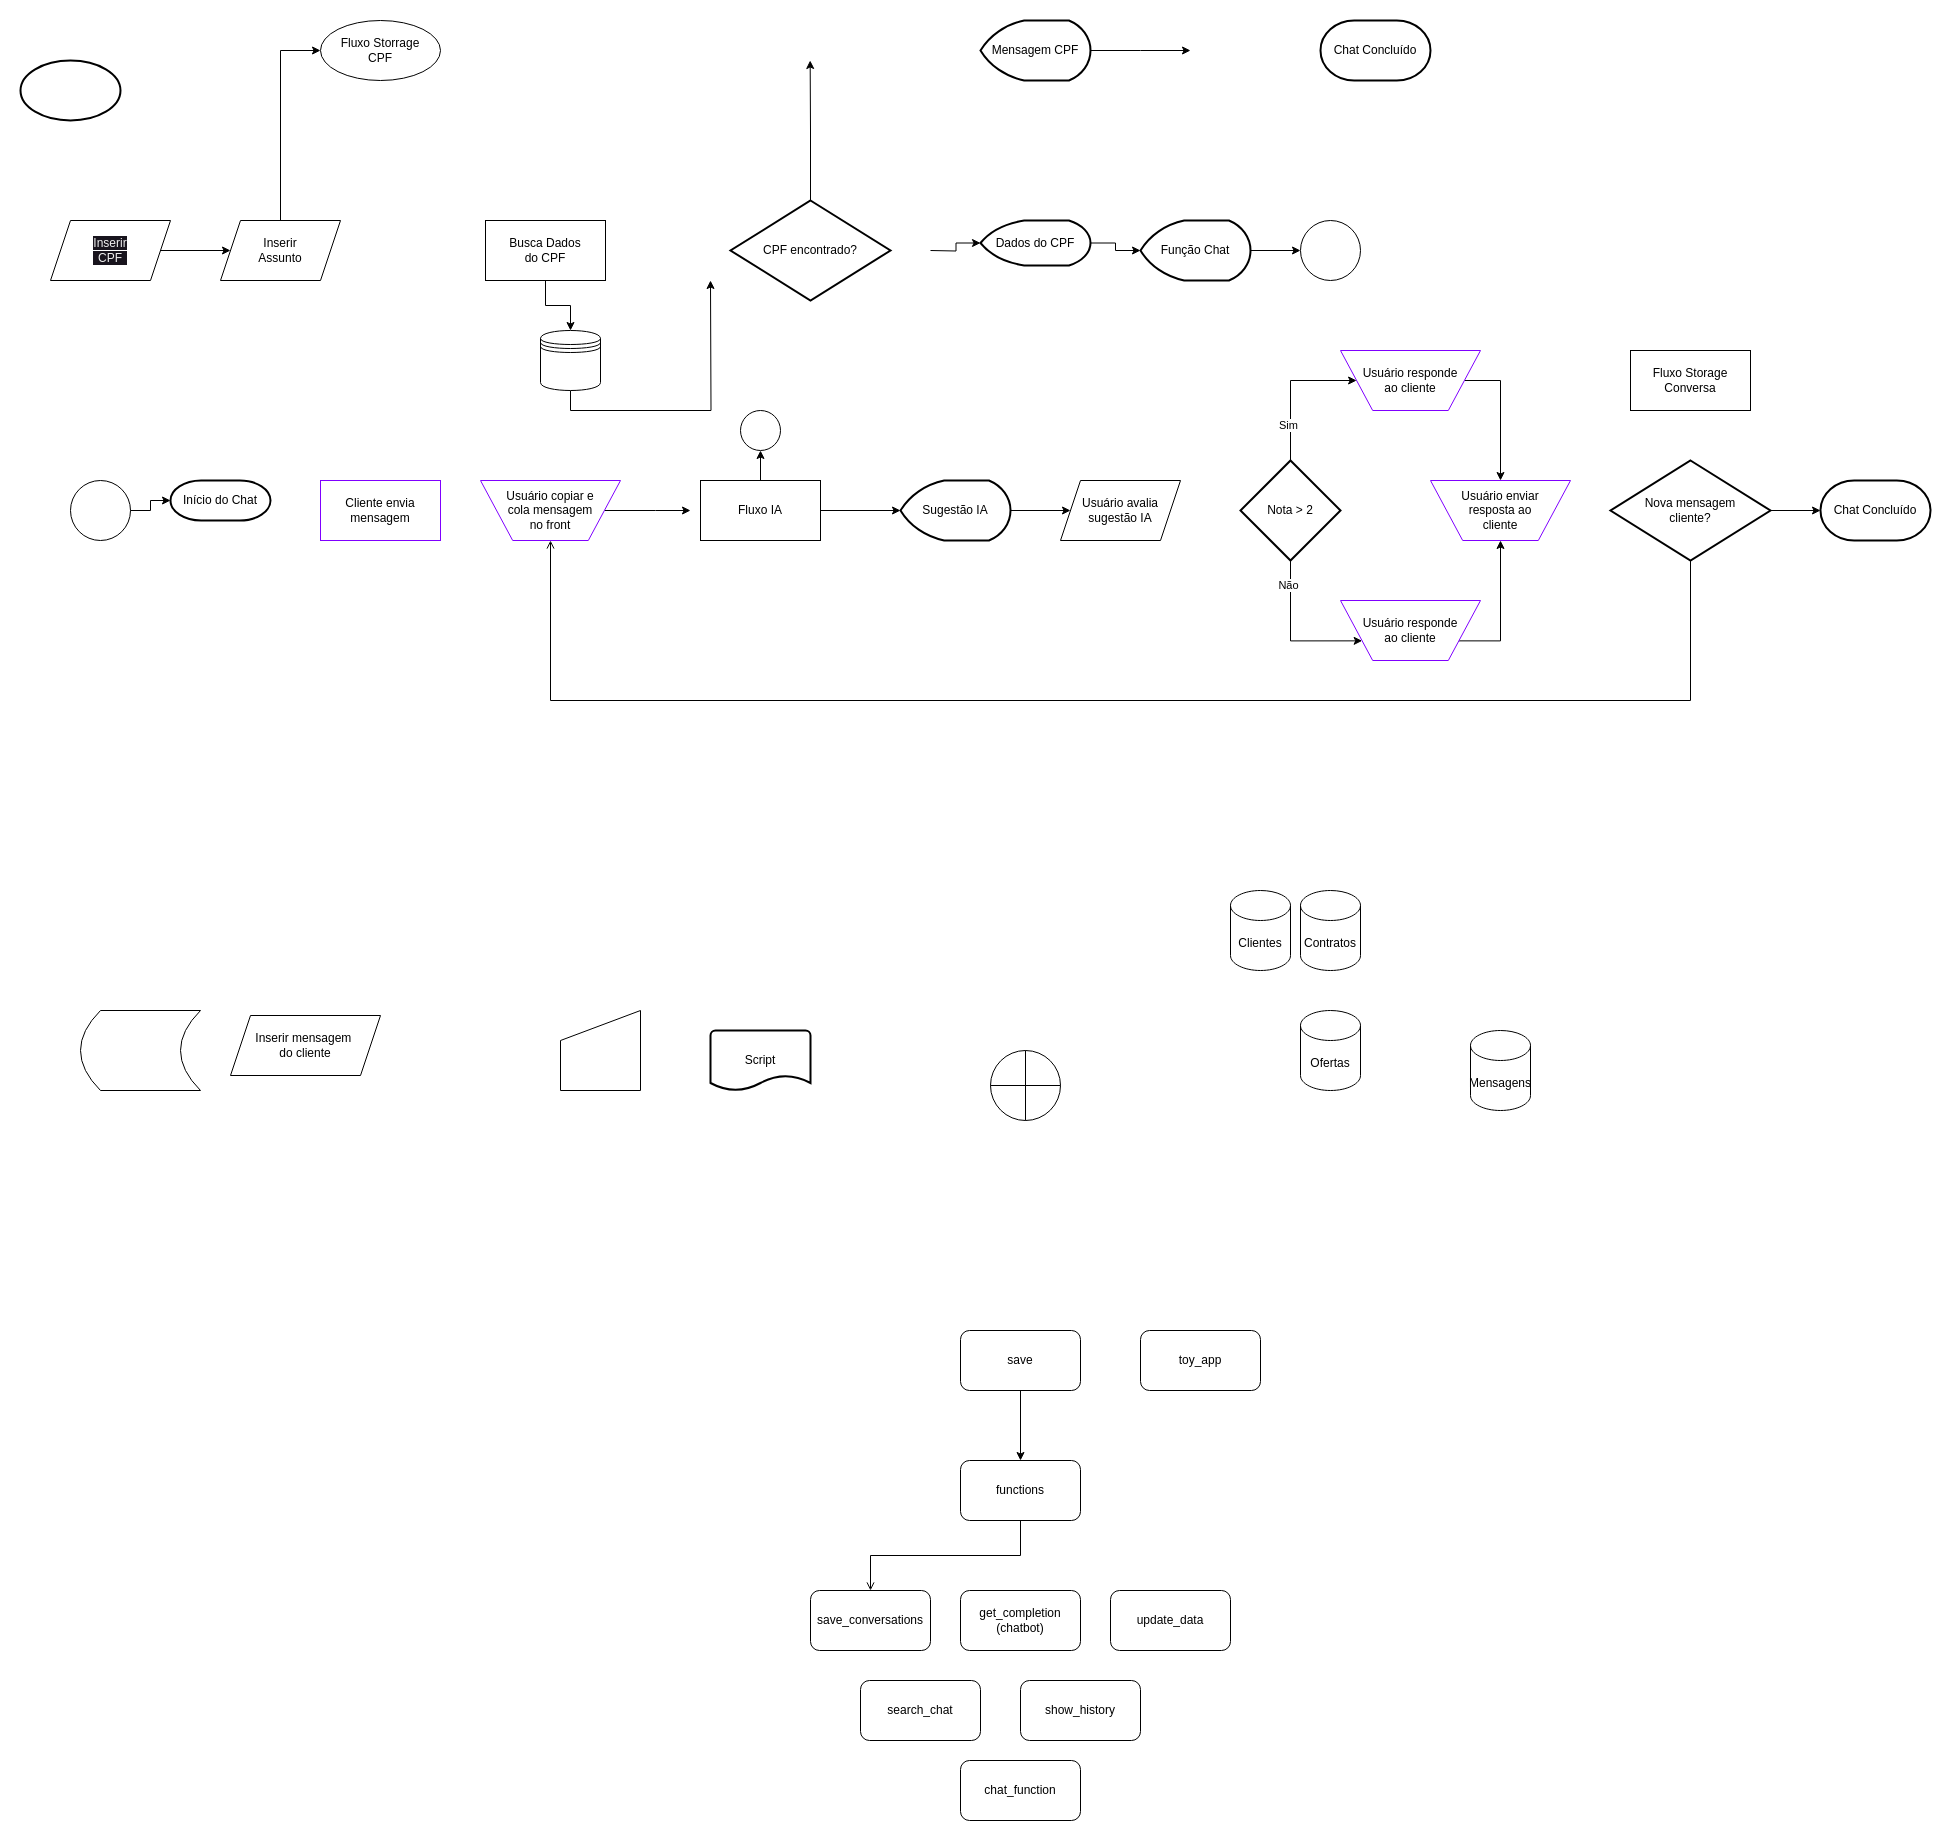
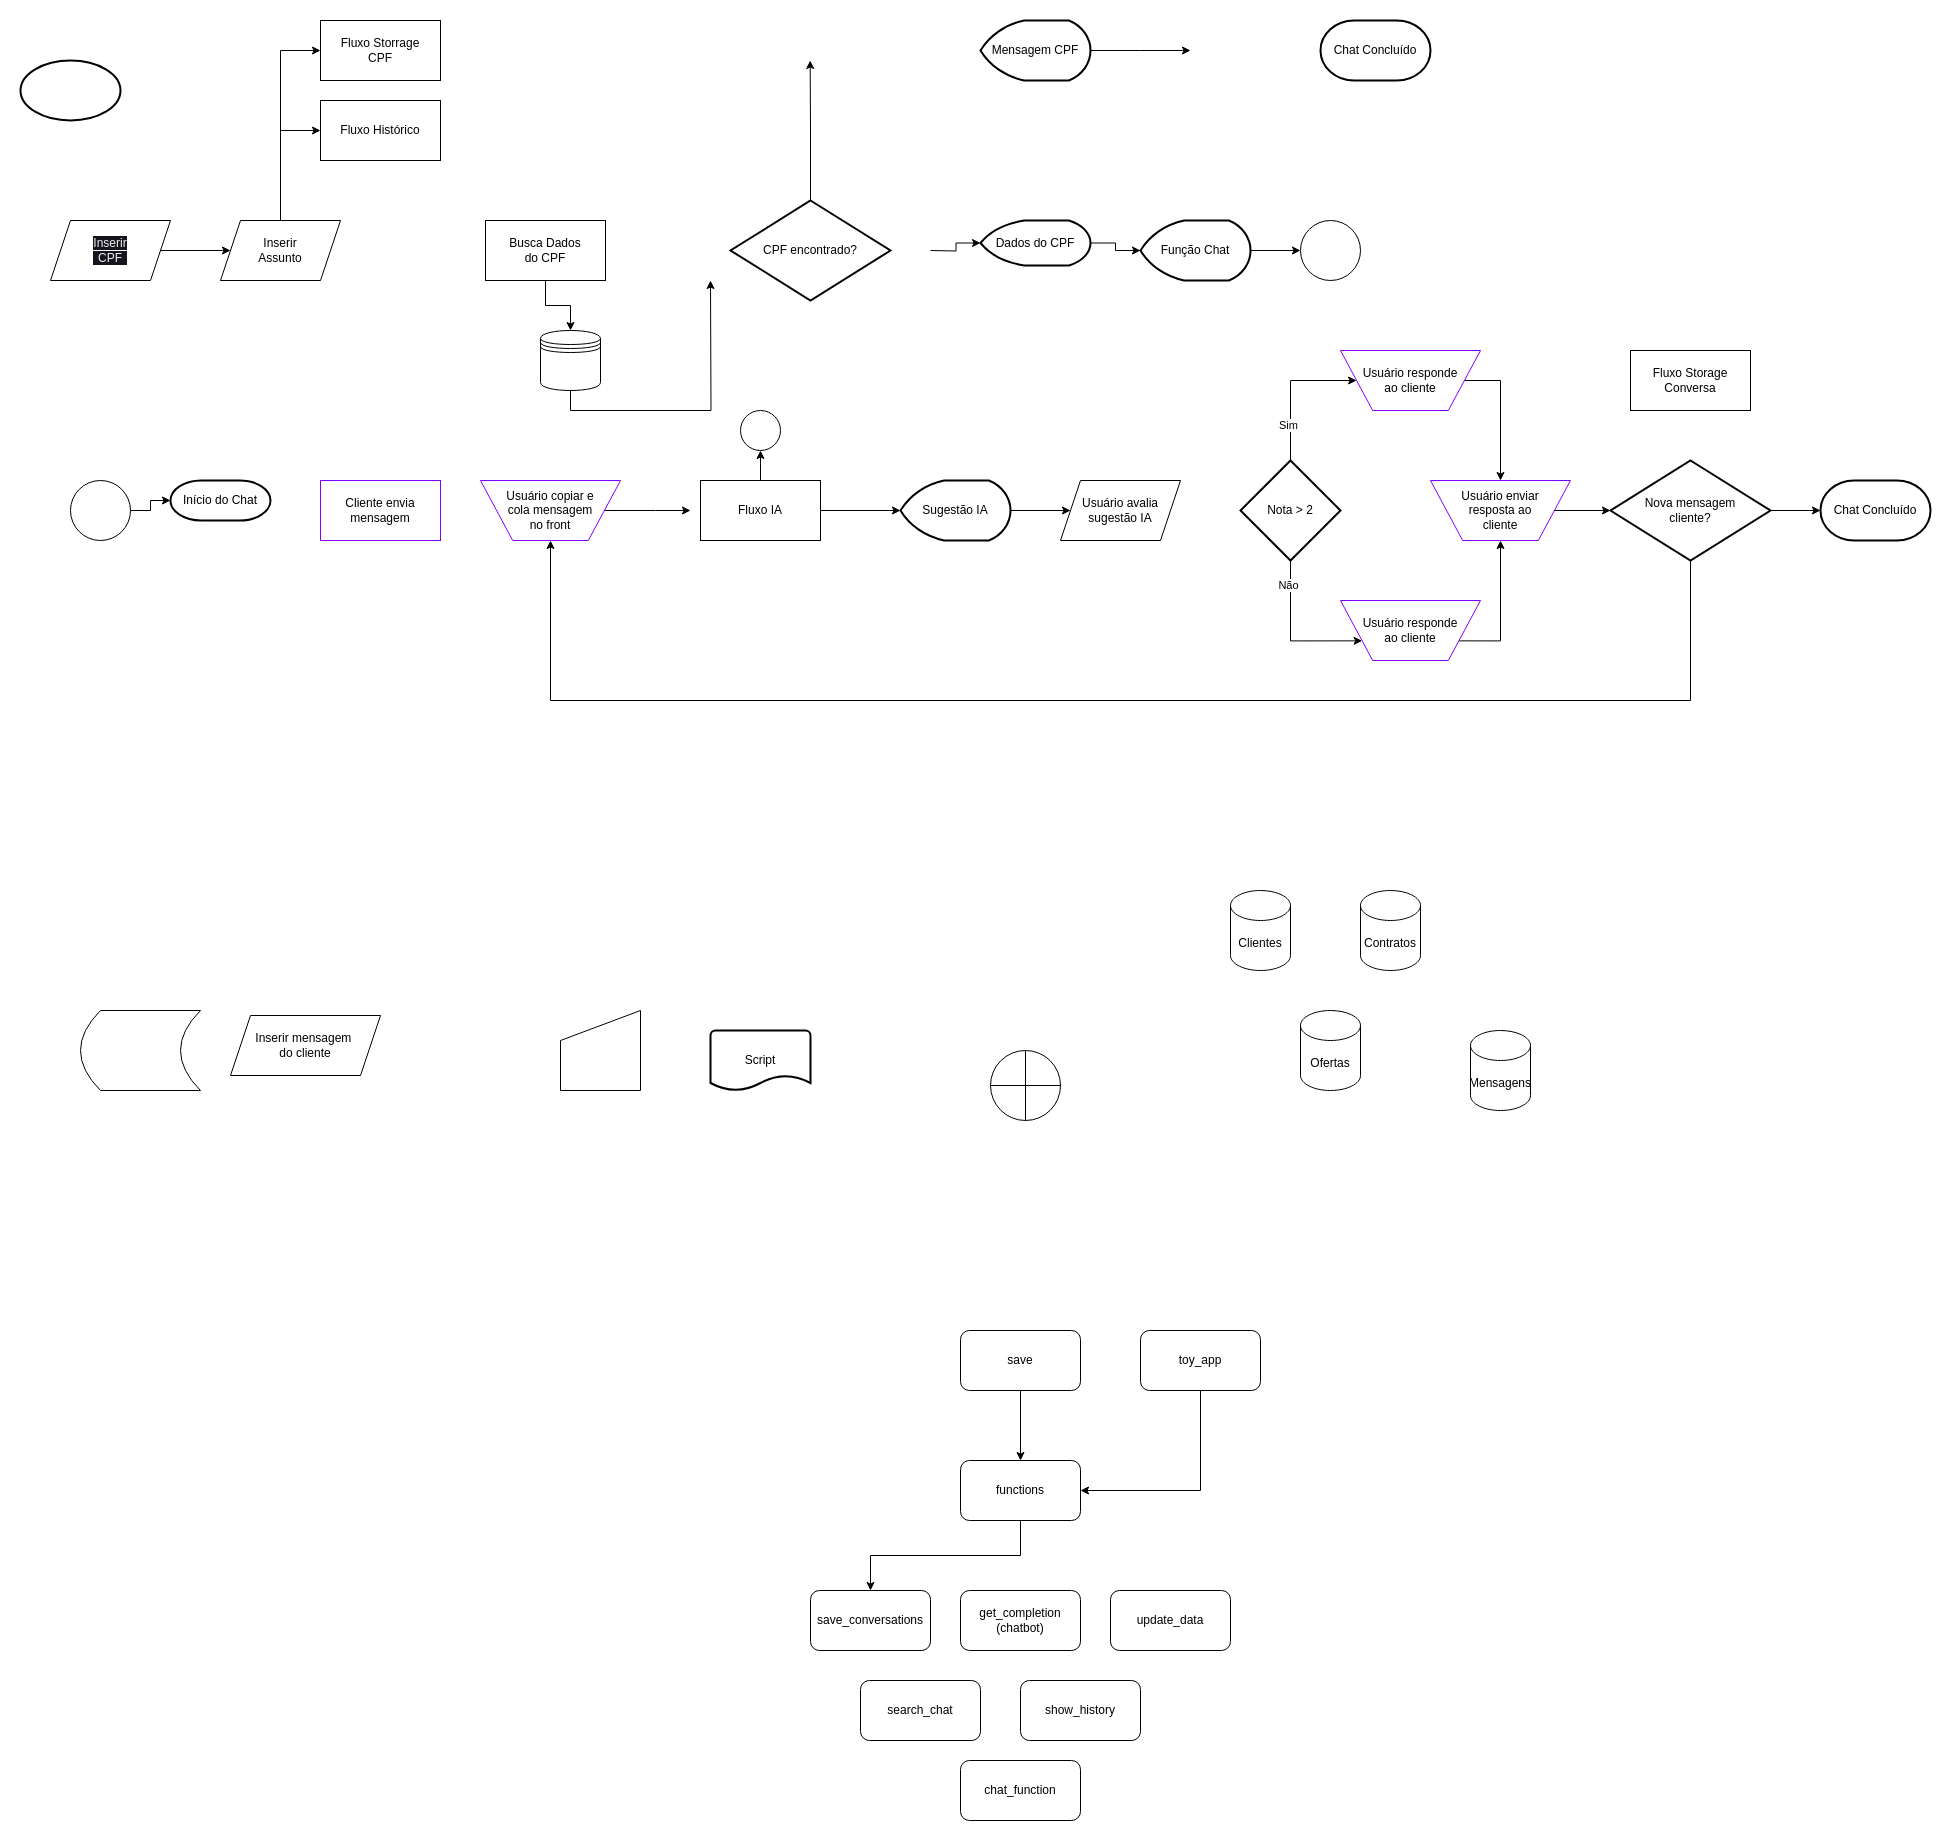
- <mxCell id="52" value="Fluxo Storrage&lt;br&gt;CPF" style="ellipse;whiteSpace=wrap;html=1;" parent="1" vertex="1"><mxGeometry x="320" y="20" width="120" height="60" as="geometry" /></mxCell>
+ <mxCell id="52" value="Fluxo Storrage&lt;br&gt;CPF" style="rounded=0;whiteSpace=wrap;html=1;" parent="1" vertex="1"><mxGeometry x="320" y="20" width="120" height="60" as="geometry" /></mxCell>
+ <mxCell id="11" style="edgeStyle=orthogonalEdgeStyle;rounded=0;orthogonalLoop=1;jettySize=auto;html=1;exitX=0.5;exitY=0;exitDx=0;exitDy=0;entryX=0;entryY=0.5;entryDx=0;entryDy=0;" parent="1" source="12" target="53" edge="1"><mxGeometry relative="1" as="geometry" /></mxCell>
+ <mxCell id="53" value="Fluxo Histórico" style="rounded=0;whiteSpace=wrap;html=1;" parent="1" vertex="1"><mxGeometry x="320" y="100" width="120" height="60" as="geometry" /></mxCell>
+ <mxCell id="50" style="edgeStyle=orthogonalEdgeStyle;rounded=0;orthogonalLoop=1;jettySize=auto;html=1;exitX=1;exitY=0.5;exitDx=0;exitDy=0;entryX=0;entryY=0.5;entryDx=0;entryDy=0;entryPerimeter=0;" parent="1" source="38" target="49" edge="1"><mxGeometry relative="1" as="geometry" /></mxCell>
- <mxCell id="48" style="edgeStyle=orthogonalEdgeStyle;rounded=0;orthogonalLoop=1;jettySize=auto;html=1;exitX=0.5;exitY=1;exitDx=0;exitDy=0;exitPerimeter=0;entryX=0.5;entryY=1;entryDx=0;entryDy=0;endArrow=open;" parent="1" source="49" target="22" edge="1"><mxGeometry relative="1" as="geometry"><Array as="points"><mxPoint x="1690" y="700" /><mxPoint x="550" y="700" /></Array></mxGeometry></mxCell>
+ <mxCell id="48" style="edgeStyle=orthogonalEdgeStyle;rounded=0;orthogonalLoop=1;jettySize=auto;html=1;exitX=0.5;exitY=1;exitDx=0;exitDy=0;exitPerimeter=0;entryX=0.5;entryY=1;entryDx=0;entryDy=0;" parent="1" source="49" target="22" edge="1"><mxGeometry relative="1" as="geometry"><Array as="points"><mxPoint x="1690" y="700" /><mxPoint x="550" y="700" /></Array></mxGeometry></mxCell>
- <mxCell id="60" value="Contratos" style="shape=cylinder3;whiteSpace=wrap;html=1;boundedLbl=1;backgroundOutline=1;size=15;" vertex="1" parent="1"><mxGeometry x="1300" y="890" width="60" height="80" as="geometry" /></mxCell>
+ <mxCell id="60" value="Contratos" style="shape=cylinder3;whiteSpace=wrap;html=1;boundedLbl=1;backgroundOutline=1;size=15;" vertex="1" parent="1"><mxGeometry x="1360" y="890" width="60" height="80" as="geometry" /></mxCell>
+ <mxCell id="73" style="edgeStyle=orthogonalEdgeStyle;rounded=0;orthogonalLoop=1;jettySize=auto;html=1;exitX=0.5;exitY=1;exitDx=0;exitDy=0;entryX=1;entryY=0.5;entryDx=0;entryDy=0;" edge="1" parent="1" source="74" target="66"><mxGeometry relative="1" as="geometry" /></mxCell>
- <mxCell id="65" style="edgeStyle=orthogonalEdgeStyle;rounded=0;orthogonalLoop=1;jettySize=auto;html=1;exitX=0.5;exitY=1;exitDx=0;exitDy=0;entryX=0.5;entryY=0;entryDx=0;entryDy=0;endArrow=open;" edge="1" parent="1" source="66" target="67"><mxGeometry relative="1" as="geometry" /></mxCell>
+ <mxCell id="65" style="edgeStyle=orthogonalEdgeStyle;rounded=0;orthogonalLoop=1;jettySize=auto;html=1;exitX=0.5;exitY=1;exitDx=0;exitDy=0;entryX=0.5;entryY=0;entryDx=0;entryDy=0;" edge="1" parent="1" source="66" target="67"><mxGeometry relative="1" as="geometry" /></mxCell>
